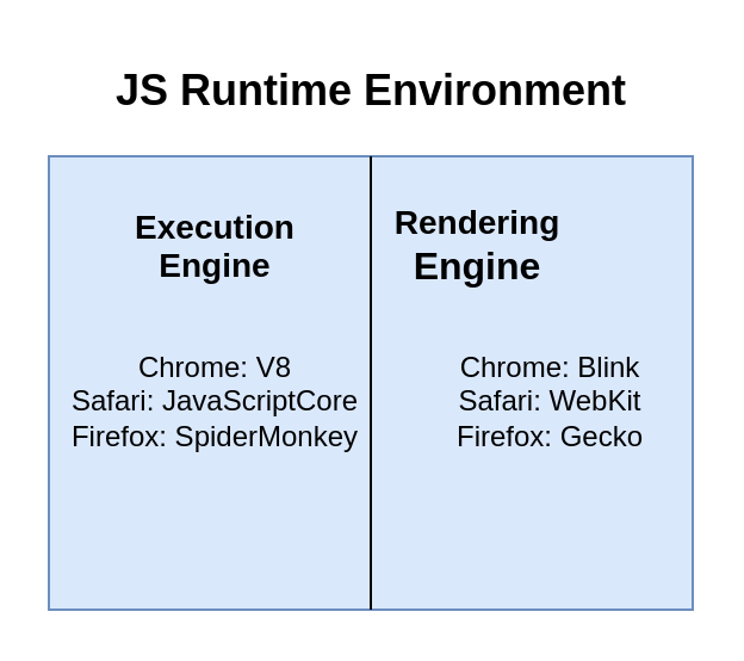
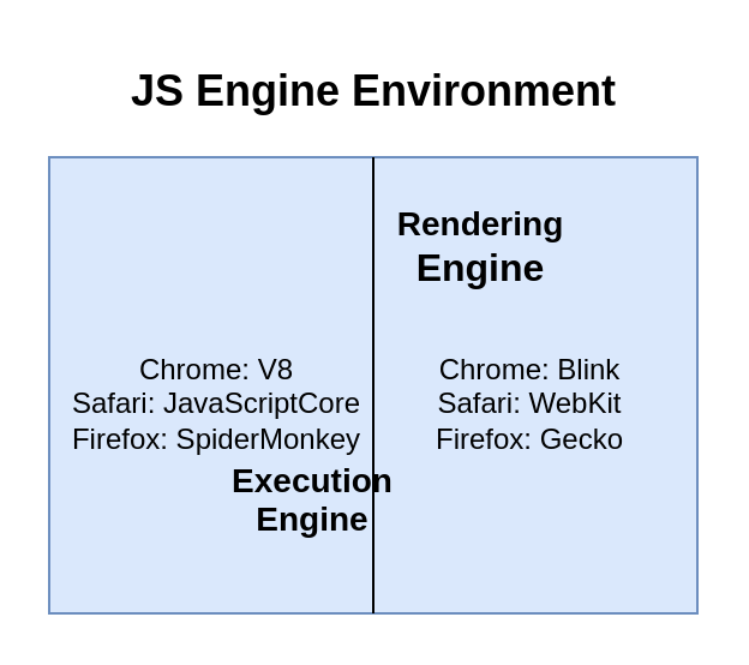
- <mxCell id="6" value="&lt;b&gt;&lt;font style=&quot;font-size: 18px;&quot;&gt;JS Runtime Environment&lt;/font&gt;&lt;/b&gt;&lt;div&gt;&lt;br&gt;&lt;/div&gt;" style="text;html=1;align=center;verticalAlign=middle;resizable=0;points=[];autosize=1;strokeColor=none;fillColor=none;" parent="1" vertex="1"><mxGeometry x="35" y="20" width="240" height="50" as="geometry" /></mxCell>
+ <mxCell id="6" value="&lt;b&gt;&lt;font style=&quot;font-size: 18px;&quot;&gt;JS Engine Environment&lt;/font&gt;&lt;/b&gt;&lt;div&gt;&lt;br&gt;&lt;/div&gt;" style="text;html=1;align=center;verticalAlign=middle;resizable=0;points=[];autosize=1;strokeColor=none;fillColor=none;" parent="1" vertex="1"><mxGeometry x="35" y="20" width="240" height="50" as="geometry" /></mxCell>
- <mxCell id="4" value="&lt;font style=&quot;font-size: 14px;&quot;&gt;&lt;b style=&quot;&quot;&gt;Execution Engine&lt;/b&gt;&lt;/font&gt;&lt;div&gt;&lt;br&gt;&lt;/div&gt;" style="text;html=1;align=center;verticalAlign=middle;whiteSpace=wrap;rounded=0;" parent="1" vertex="1"><mxGeometry x="60" y="95" width="60" height="30" as="geometry" /></mxCell>
+ <mxCell id="4" value="&lt;font style=&quot;font-size: 14px;&quot;&gt;&lt;b style=&quot;&quot;&gt;Execution Engine&lt;/b&gt;&lt;/font&gt;&lt;div&gt;&lt;br&gt;&lt;/div&gt;" style="text;html=1;align=center;verticalAlign=middle;whiteSpace=wrap;rounded=0;" parent="1" vertex="1"><mxGeometry x="100" y="200" width="60" height="30" as="geometry" /></mxCell>
- <mxCell id="7" value="&lt;div&gt;Chrome: Blink&lt;/div&gt;&lt;div&gt;Safari: WebKit&lt;/div&gt;&lt;div&gt;Firefox: Gecko&lt;/div&gt;&lt;div&gt;&lt;br&gt;&lt;/div&gt;" style="text;html=1;align=center;verticalAlign=middle;resizable=0;points=[];autosize=1;strokeColor=none;fillColor=none;" parent="1" vertex="1"><mxGeometry x="180" y="140" width="100" height="70" as="geometry" /></mxCell>
+ <mxCell id="7" value="&lt;div&gt;Chrome: Blink&lt;/div&gt;&lt;div&gt;Safari: WebKit&lt;/div&gt;&lt;div&gt;Firefox: Gecko&lt;/div&gt;&lt;div&gt;&lt;br&gt;&lt;/div&gt;" style="text;html=1;align=center;verticalAlign=middle;resizable=0;points=[];autosize=1;strokeColor=none;fillColor=none;" parent="1" vertex="1"><mxGeometry x="170" y="140" width="100" height="70" as="geometry" /></mxCell>
